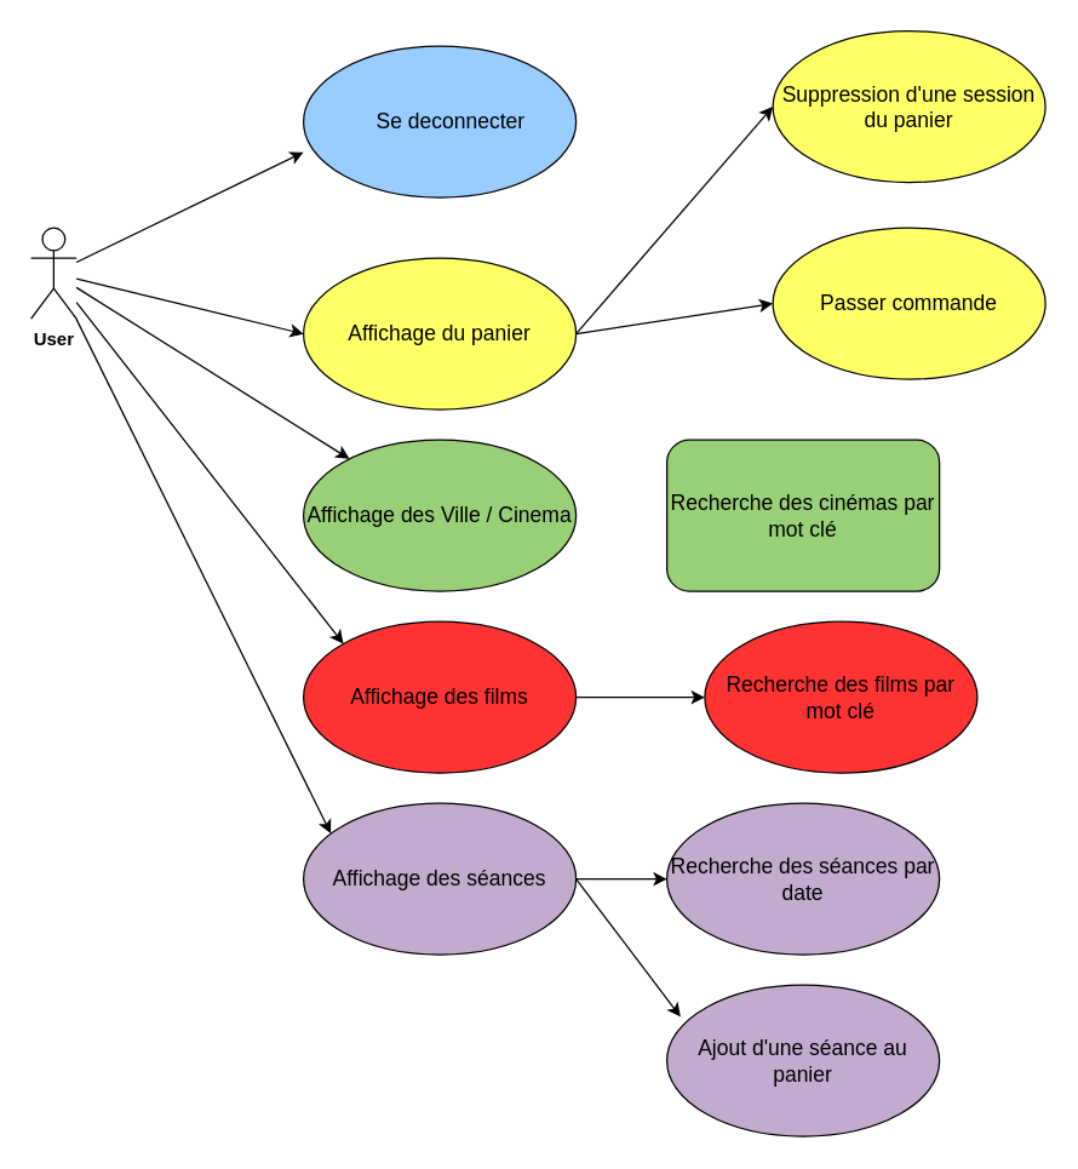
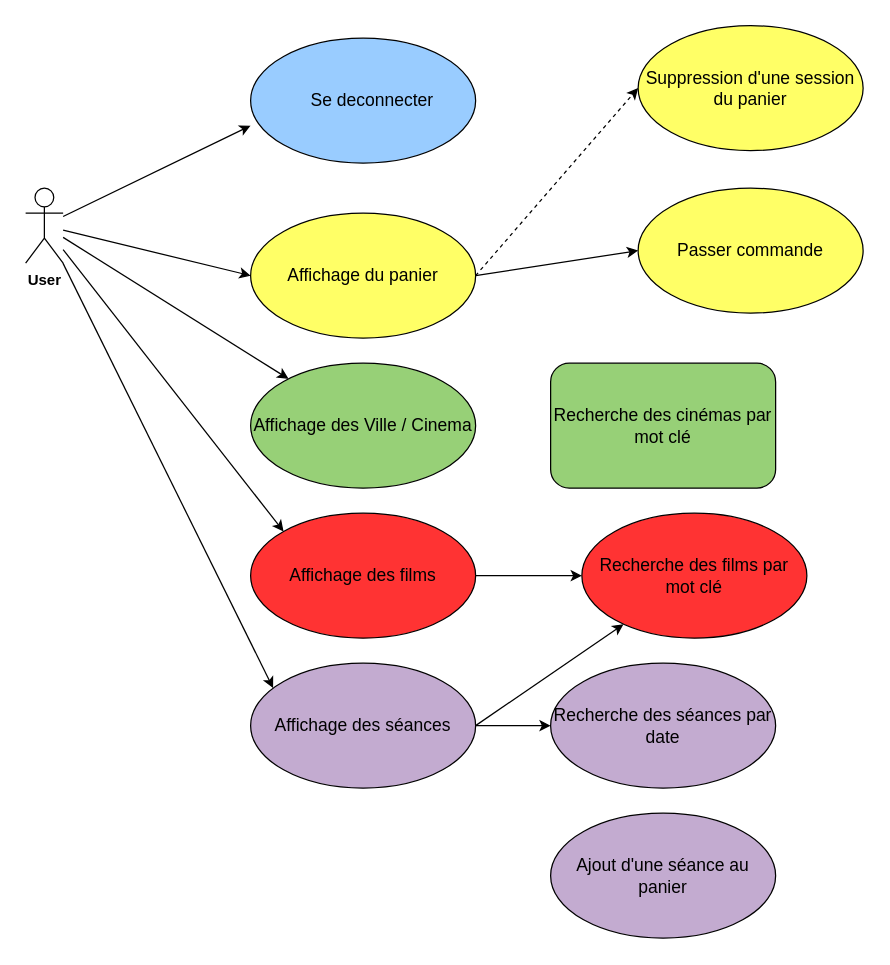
- <mxCell id="9" value="" style="endArrow=classic;html=1;rounded=0;entryX=0;entryY=0.5;entryDx=0;entryDy=0;exitX=1;exitY=0.5;exitDx=0;exitDy=0;" parent="1" source="7" target="8" edge="1"><mxGeometry width="50" height="50" relative="1" as="geometry"><mxPoint x="290" y="210" as="sourcePoint" /><mxPoint x="440" y="246" as="targetPoint" /></mxGeometry></mxCell>
+ <mxCell id="9" value="" style="endArrow=classic;html=1;rounded=0;entryX=0;entryY=0.5;entryDx=0;entryDy=0;exitX=1;exitY=0.5;exitDx=0;exitDy=0;dashed=1;" parent="1" source="7" target="8" edge="1"><mxGeometry width="50" height="50" relative="1" as="geometry"><mxPoint x="290" y="210" as="sourcePoint" /><mxPoint x="440" y="246" as="targetPoint" /></mxGeometry></mxCell>
- <mxCell id="22" value="" style="endArrow=classic;html=1;rounded=0;entryX=0.05;entryY=0.21;entryDx=0;entryDy=0;exitX=1;exitY=0.5;exitDx=0;exitDy=0;entryPerimeter=0;" parent="1" source="18" target="20" edge="1"><mxGeometry width="50" height="50" relative="1" as="geometry"><mxPoint x="400" y="480" as="sourcePoint" /><mxPoint x="460" y="480" as="targetPoint" /></mxGeometry></mxCell>
+ <mxCell id="22" value="" style="endArrow=classic;html=1;rounded=0;exitX=1;exitY=0.5;exitDx=0;exitDy=0;" parent="1" source="18" target="15" edge="1"><mxGeometry width="50" height="50" relative="1" as="geometry"><mxPoint x="400" y="480" as="sourcePoint" /><mxPoint x="460" y="480" as="targetPoint" /></mxGeometry></mxCell>
